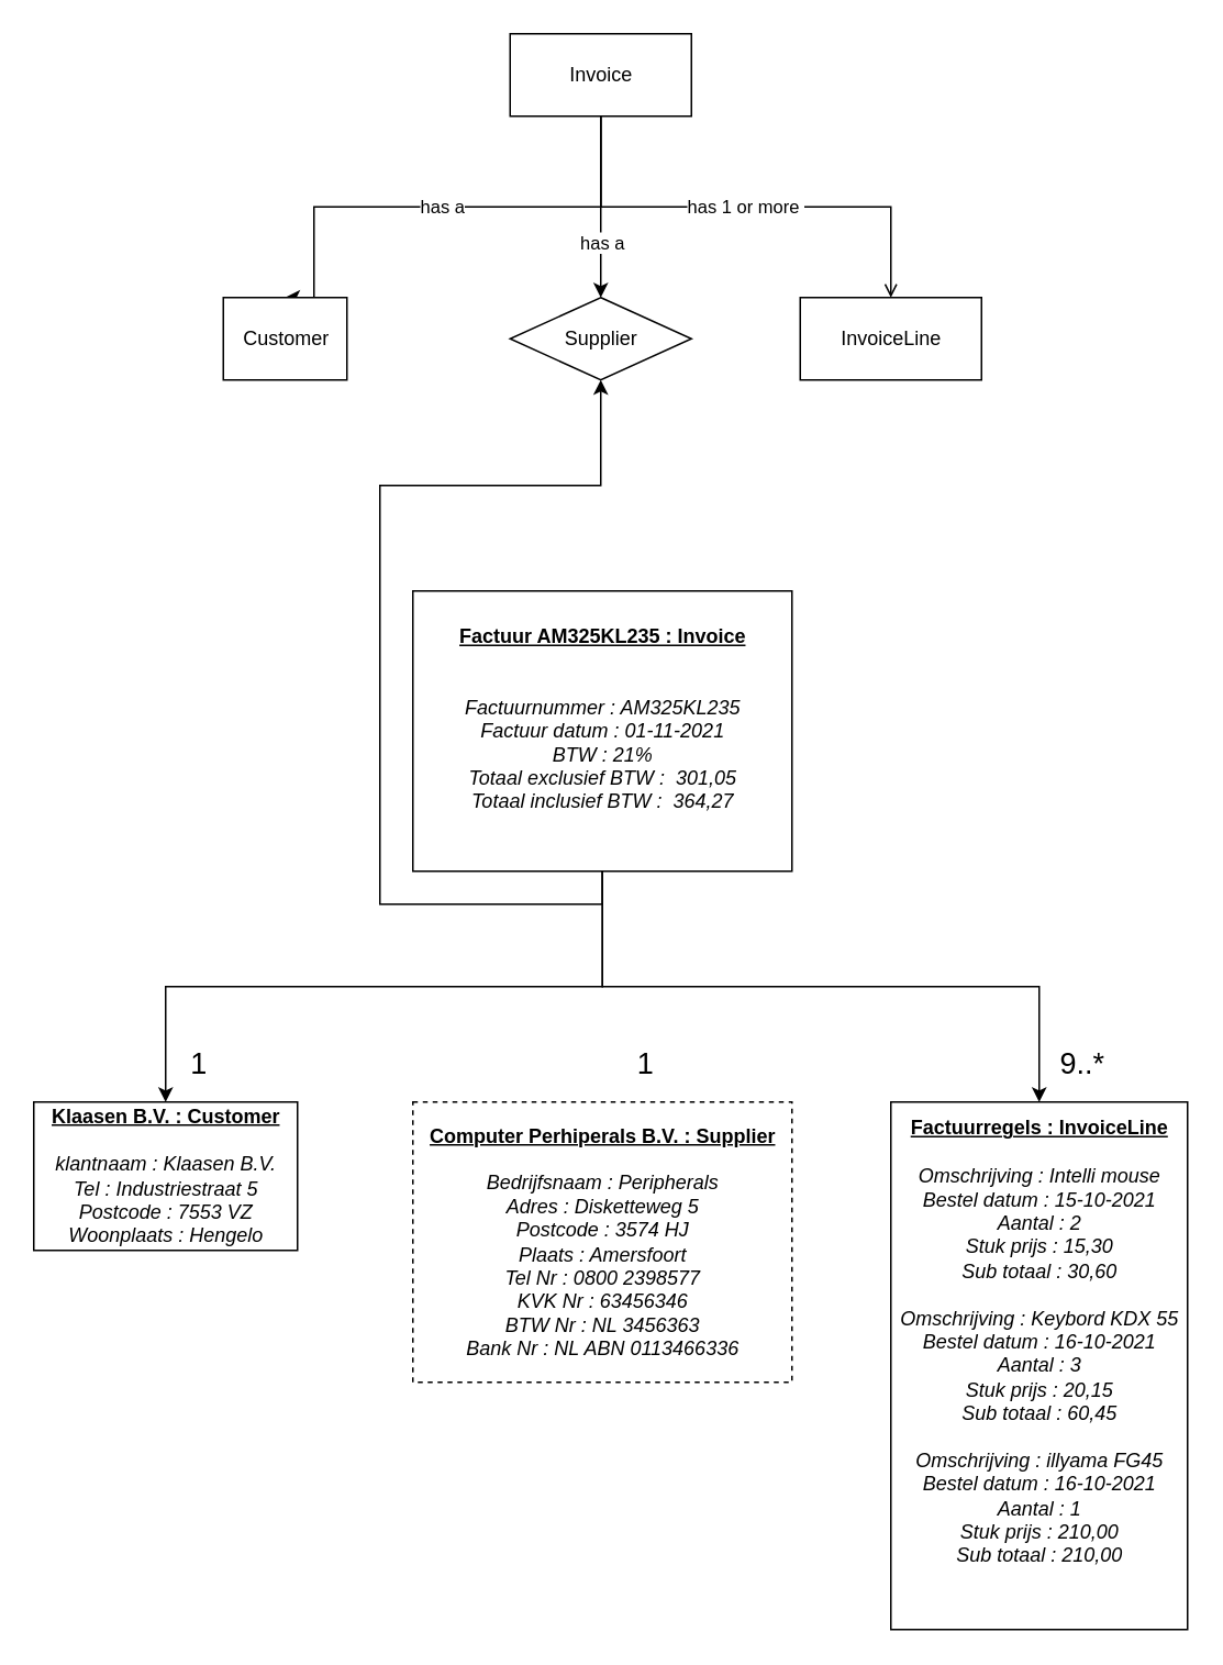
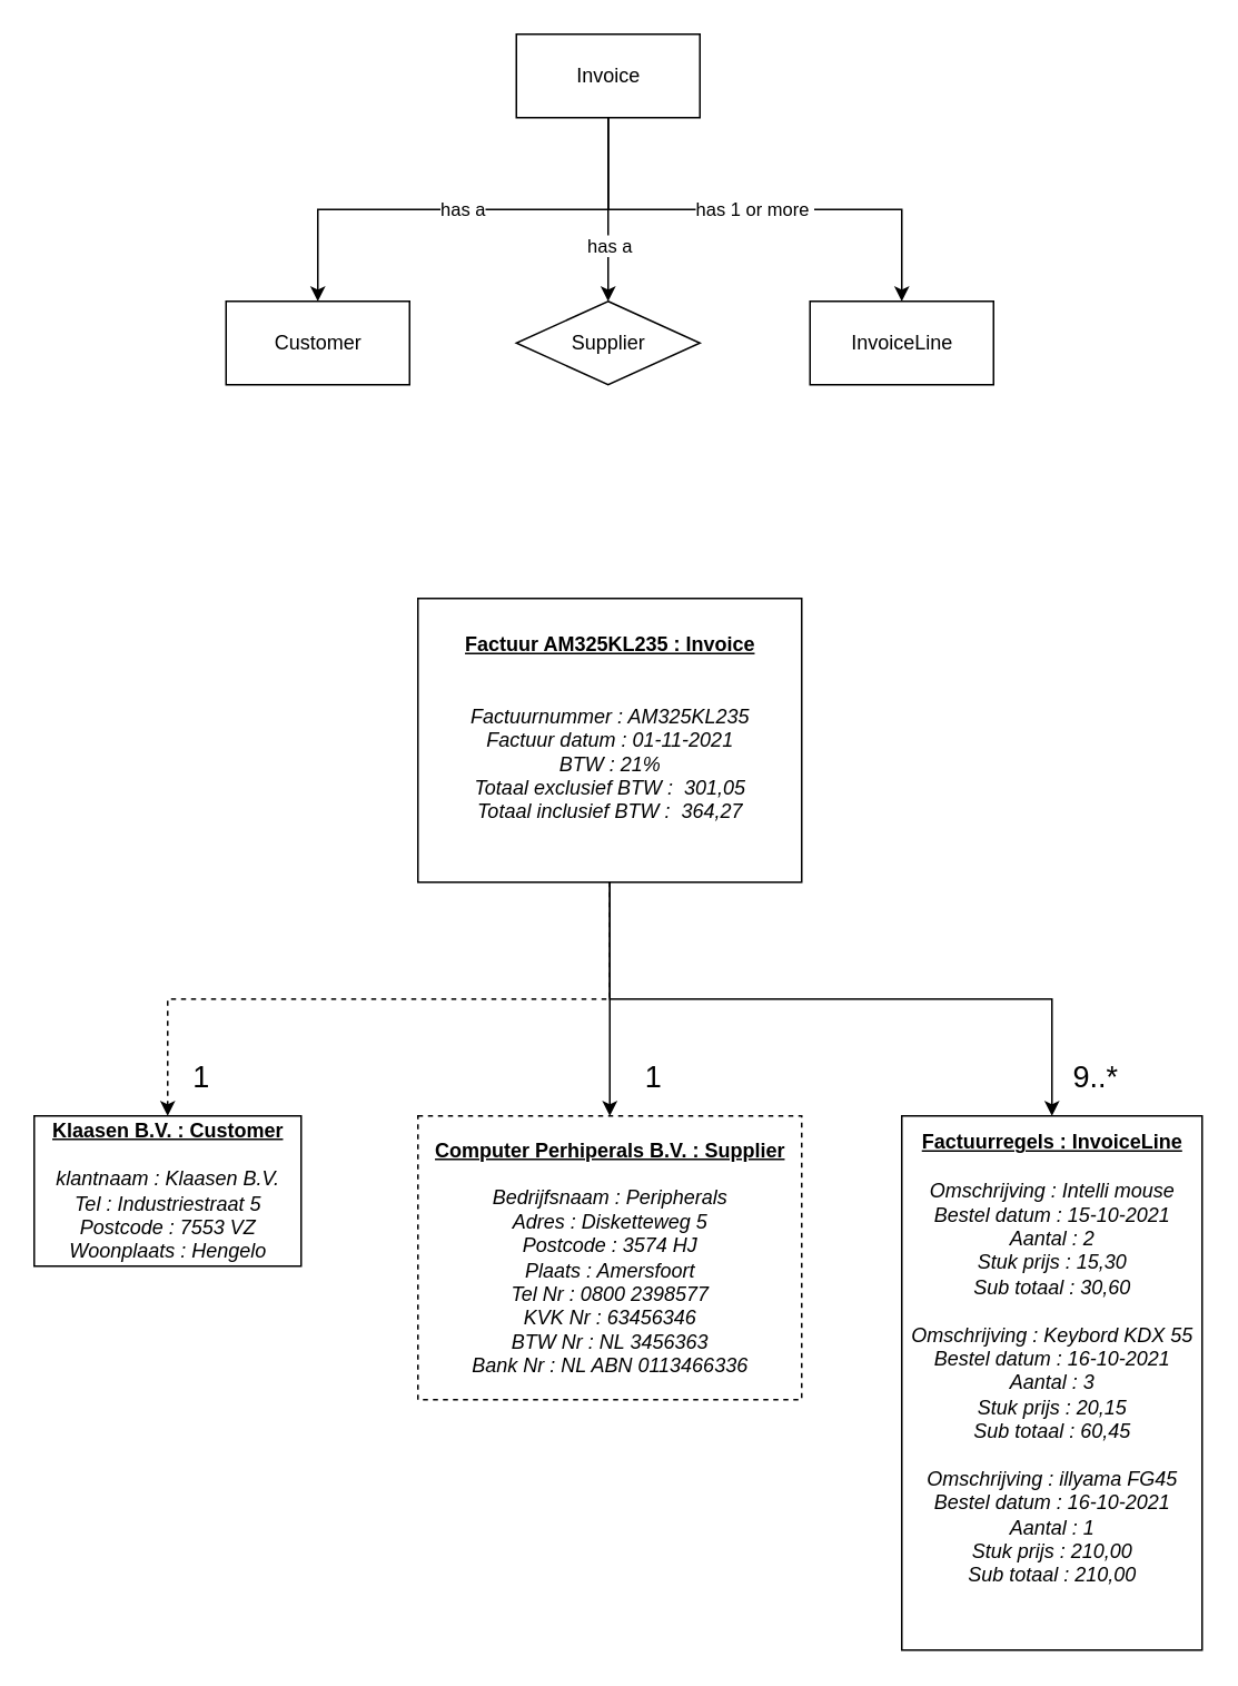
- <mxCell id="3" value="has 1 or more&amp;nbsp;" style="edgeStyle=orthogonalEdgeStyle;rounded=0;orthogonalLoop=1;jettySize=auto;html=1;exitX=0.5;exitY=1;exitDx=0;exitDy=0;entryX=0.5;entryY=0;entryDx=0;entryDy=0;endArrow=open;" parent="1" source="6" target="9" edge="1"><mxGeometry relative="1" as="geometry" /></mxCell>
+ <mxCell id="3" value="has 1 or more&amp;nbsp;" style="edgeStyle=orthogonalEdgeStyle;rounded=0;orthogonalLoop=1;jettySize=auto;html=1;exitX=0.5;exitY=1;exitDx=0;exitDy=0;entryX=0.5;entryY=0;entryDx=0;entryDy=0;" parent="1" source="6" target="9" edge="1"><mxGeometry relative="1" as="geometry" /></mxCell>
- <mxCell id="7" value="Customer" style="html=1;" parent="1" vertex="1"><mxGeometry x="135" y="180" width="75" height="50" as="geometry" /></mxCell>
+ <mxCell id="7" value="Customer" style="html=1;" parent="1" vertex="1"><mxGeometry x="135" y="180" width="110" height="50" as="geometry" /></mxCell>
- <mxCell id="14" style="edgeStyle=orthogonalEdgeStyle;rounded=0;orthogonalLoop=1;jettySize=auto;html=1;exitX=0.5;exitY=1;exitDx=0;exitDy=0;" edge="1" parent="1" source="16" target="8"><mxGeometry relative="1" as="geometry" /></mxCell>
+ <mxCell id="14" style="edgeStyle=orthogonalEdgeStyle;rounded=0;orthogonalLoop=1;jettySize=auto;html=1;exitX=0.5;exitY=1;exitDx=0;exitDy=0;" edge="1" parent="1" source="16" target="11"><mxGeometry relative="1" as="geometry" /></mxCell>
- <mxCell id="13" style="edgeStyle=orthogonalEdgeStyle;rounded=0;orthogonalLoop=1;jettySize=auto;html=1;exitX=0.5;exitY=1;exitDx=0;exitDy=0;entryX=0.5;entryY=0;entryDx=0;entryDy=0;" edge="1" parent="1" source="16" target="10"><mxGeometry relative="1" as="geometry" /></mxCell>
+ <mxCell id="13" style="edgeStyle=orthogonalEdgeStyle;rounded=0;orthogonalLoop=1;jettySize=auto;html=1;exitX=0.5;exitY=1;exitDx=0;exitDy=0;entryX=0.5;entryY=0;entryDx=0;entryDy=0;dashed=1;" edge="1" parent="1" source="16" target="10"><mxGeometry relative="1" as="geometry" /></mxCell>
